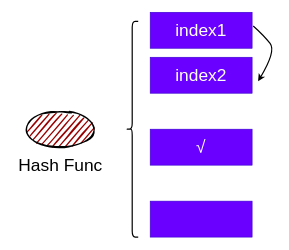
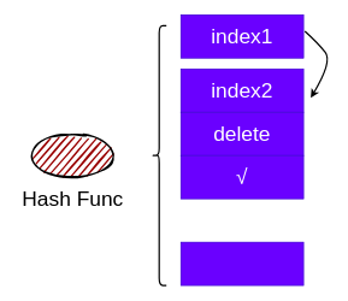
+ <mxCell id="4" value="delete" style="rounded=0;whiteSpace=wrap;html=1;fontSize=29;fillColor=#6a00ff;fontColor=#ffffff;strokeColor=#3700CC;" vertex="1" parent="1"><mxGeometry x="250" y="155" width="170" height="60" as="geometry" /></mxCell>
